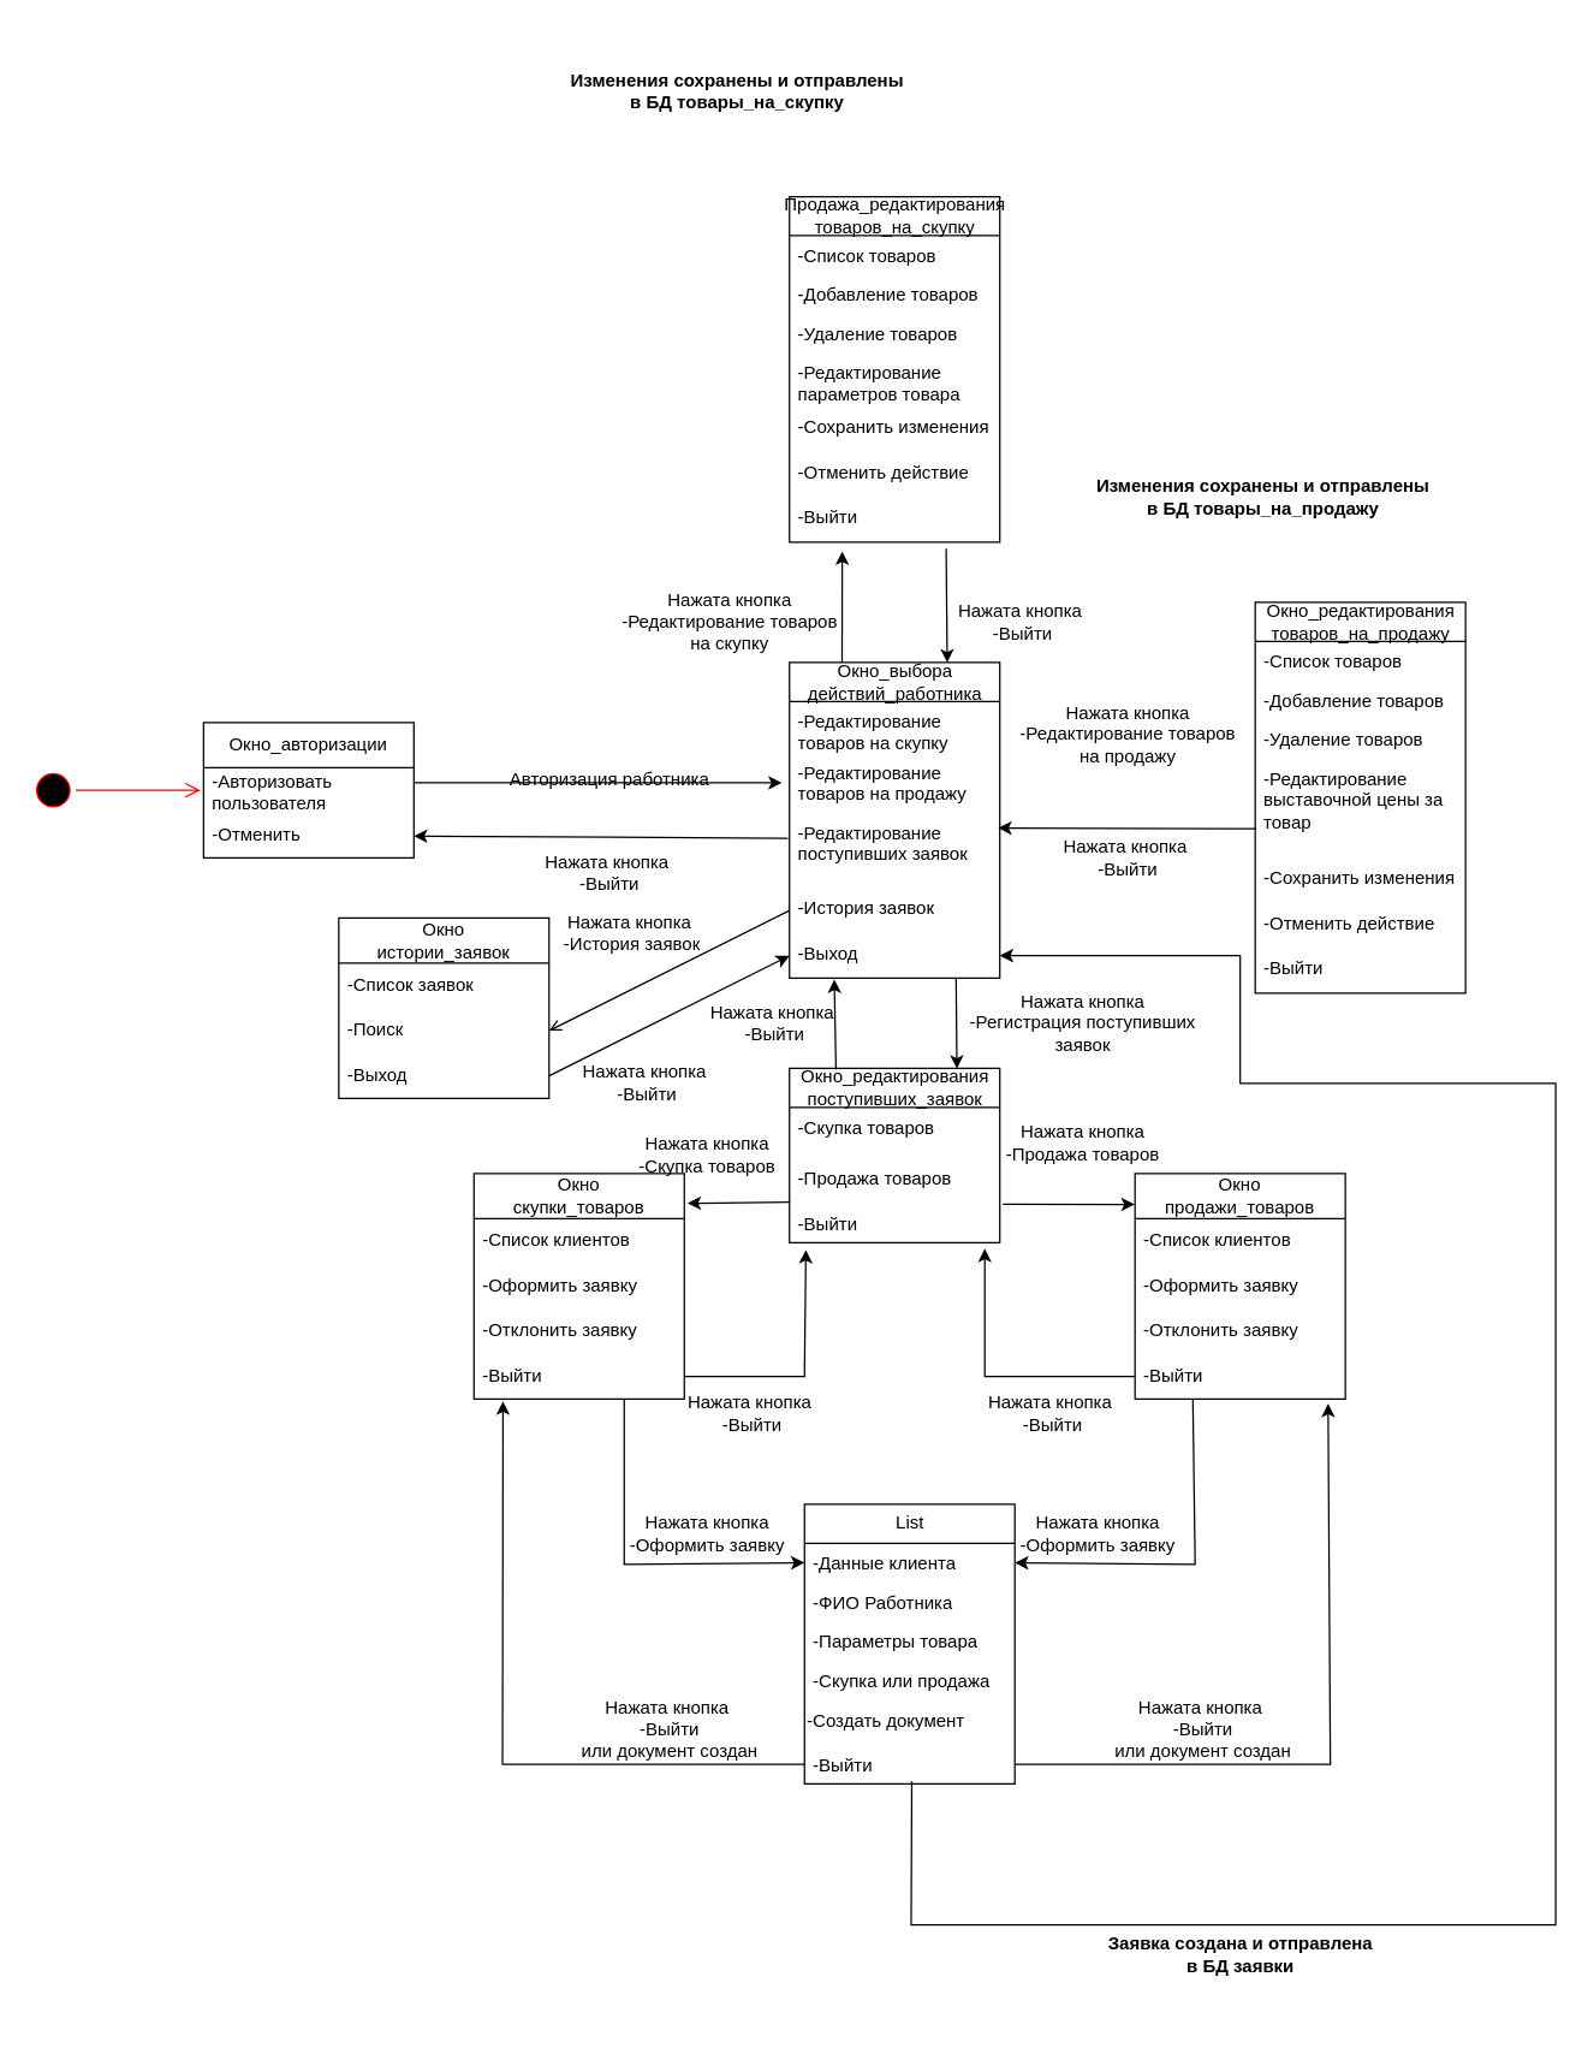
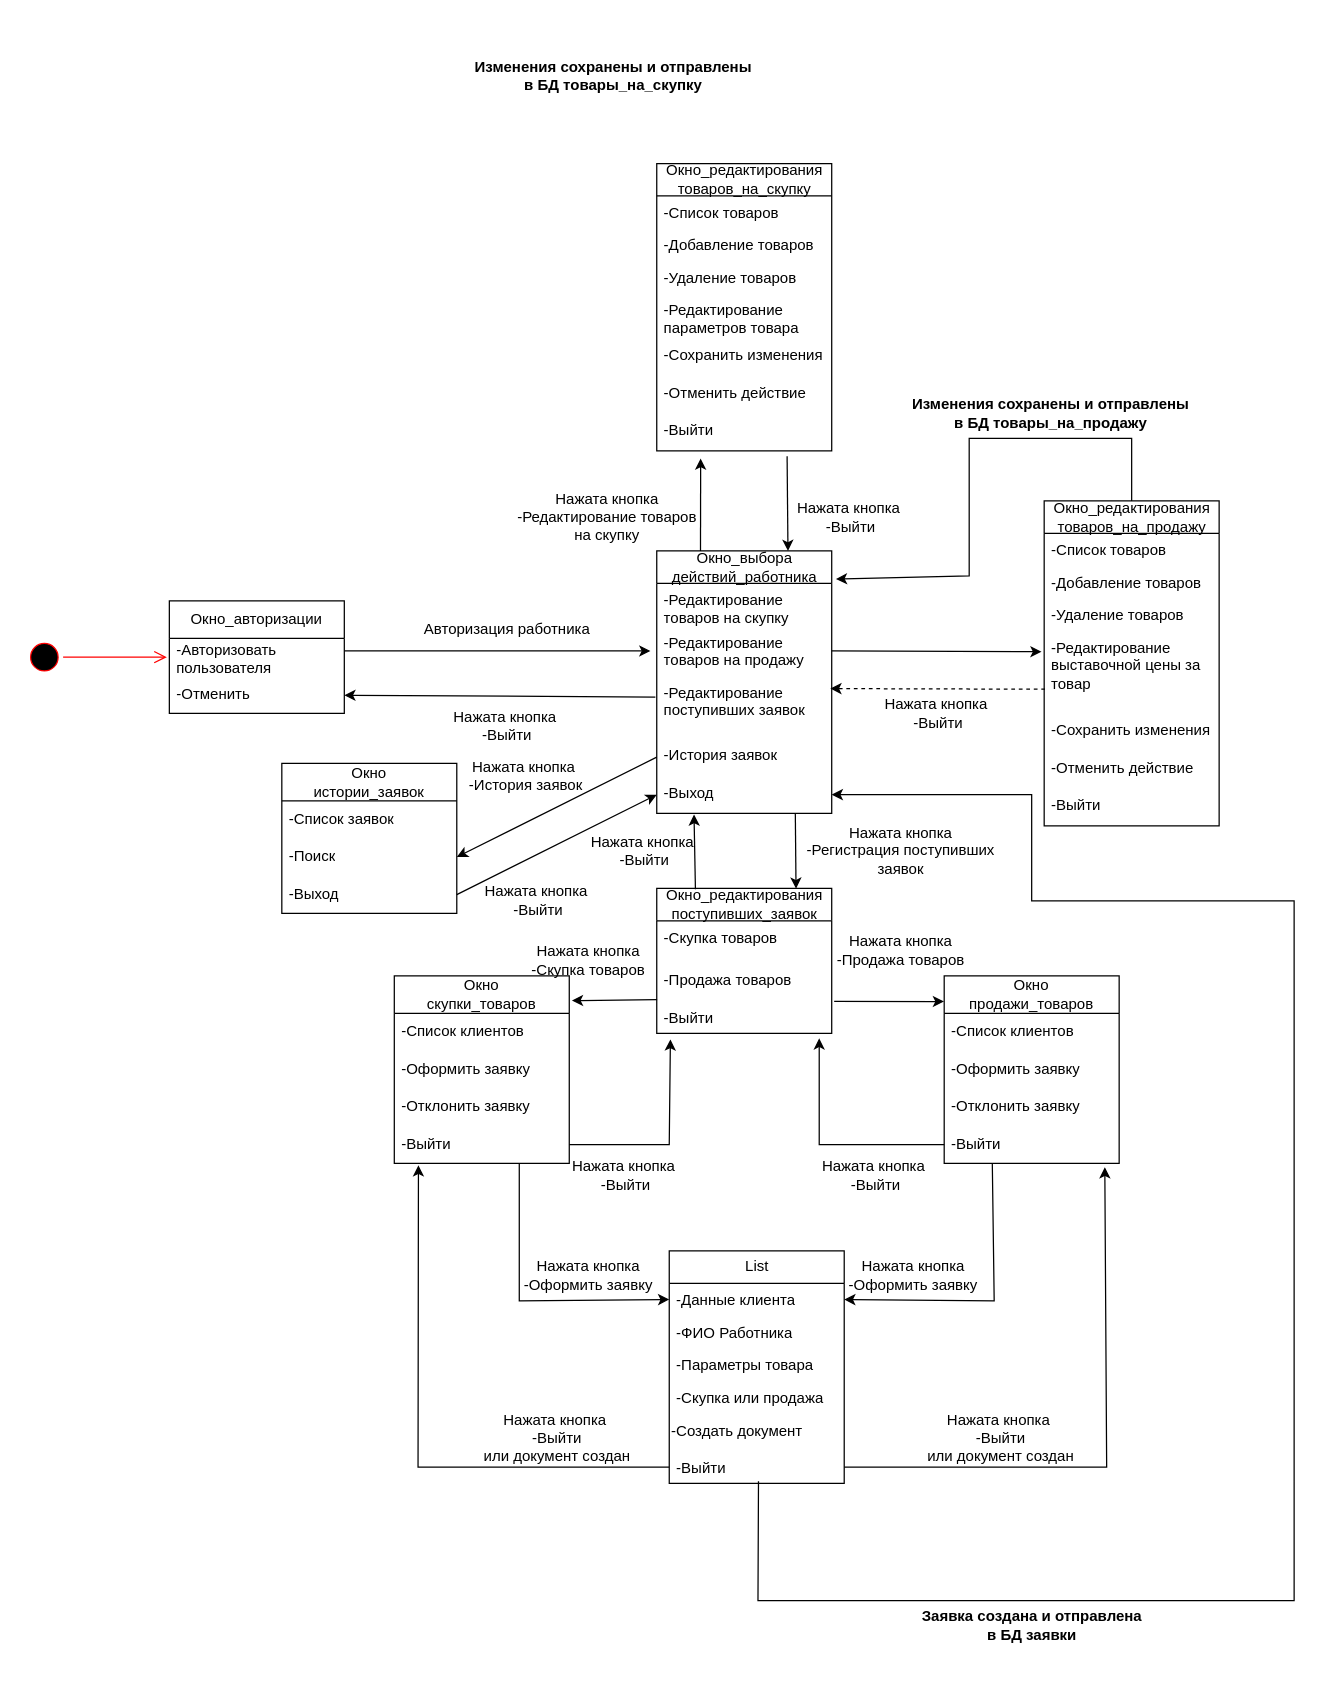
- <mxCell id="17" value="Продажа_редактирования&lt;br&gt;товаров_на_скупку" style="swimlane;fontStyle=0;childLayout=stackLayout;horizontal=1;startSize=26;fillColor=none;horizontalStack=0;resizeParent=1;resizeParentMax=0;resizeLast=0;collapsible=1;marginBottom=0;html=1;" parent="1" vertex="1"><mxGeometry x="525" y="130" width="140" height="230" as="geometry" /></mxCell>
+ <mxCell id="17" value="Окно_редактирования&lt;br&gt;товаров_на_скупку" style="swimlane;fontStyle=0;childLayout=stackLayout;horizontal=1;startSize=26;fillColor=none;horizontalStack=0;resizeParent=1;resizeParentMax=0;resizeLast=0;collapsible=1;marginBottom=0;html=1;" parent="1" vertex="1"><mxGeometry x="525" y="130" width="140" height="230" as="geometry" /></mxCell>
+ <mxCell id="89" value="" style="endArrow=classic;html=1;rounded=0;exitX=0.5;exitY=0;exitDx=0;exitDy=0;entryX=1.024;entryY=0.107;entryDx=0;entryDy=0;entryPerimeter=0;" edge="1" parent="1" source="28" target="10"><mxGeometry width="50" height="50" relative="1" as="geometry"><mxPoint x="325" y="620" as="sourcePoint" /><mxPoint x="375" y="570" as="targetPoint" /><Array as="points"><mxPoint x="905" y="350" /><mxPoint x="775" y="350" /><mxPoint x="775" y="460" /></Array></mxGeometry></mxCell>
- <mxCell id="39" value="Нажата кнопка&lt;br&gt;-Редактирование товаров&lt;br&gt;на продажу" style="text;html=1;align=center;verticalAlign=middle;resizable=0;points=[];autosize=1;strokeColor=none;fillColor=none;" parent="1" vertex="1"><mxGeometry x="665" y="458" width="170" height="60" as="geometry" /></mxCell>
- <mxCell id="8" value="Авторизация работника" style="text;html=1;align=center;verticalAlign=middle;resizable=0;points=[];autosize=1;strokeColor=none;fillColor=none;" parent="1" vertex="1"><mxGeometry x="325" y="503" width="160" height="30" as="geometry" /></mxCell>
+ <mxCell id="8" value="Авторизация работника" style="text;html=1;align=center;verticalAlign=middle;resizable=0;points=[];autosize=1;strokeColor=none;fillColor=none;" parent="1" vertex="1"><mxGeometry x="325" y="488" width="160" height="30" as="geometry" /></mxCell>
+ <mxCell id="38" value="" style="endArrow=classic;html=1;rounded=0;exitX=1;exitY=0.5;exitDx=0;exitDy=0;entryX=-0.015;entryY=0.252;entryDx=0;entryDy=0;entryPerimeter=0;" parent="1" source="12" target="32" edge="1"><mxGeometry width="50" height="50" relative="1" as="geometry"><mxPoint x="625" y="470" as="sourcePoint" /><mxPoint x="675" y="420" as="targetPoint" /></mxGeometry></mxCell>
- <mxCell id="36" value="" style="endArrow=classic;html=1;rounded=0;exitX=0.005;exitY=0.707;exitDx=0;exitDy=0;entryX=0.992;entryY=0.203;entryDx=0;entryDy=0;entryPerimeter=0;exitPerimeter=0;" parent="1" source="32" target="13" edge="1"><mxGeometry width="50" height="50" relative="1" as="geometry"><mxPoint x="625" y="470" as="sourcePoint" /><mxPoint x="675" y="420" as="targetPoint" /><Array as="points" /></mxGeometry></mxCell>
+ <mxCell id="36" value="" style="endArrow=classic;html=1;rounded=0;exitX=0.005;exitY=0.707;exitDx=0;exitDy=0;entryX=0.992;entryY=0.203;entryDx=0;entryDy=0;entryPerimeter=0;exitPerimeter=0;dashed=1;" parent="1" source="32" target="13" edge="1"><mxGeometry width="50" height="50" relative="1" as="geometry"><mxPoint x="625" y="470" as="sourcePoint" /><mxPoint x="675" y="420" as="targetPoint" /><Array as="points" /></mxGeometry></mxCell>
- <mxCell id="87" value="" style="endArrow=open;html=1;rounded=0;entryX=1;entryY=0.5;entryDx=0;entryDy=0;exitX=0;exitY=0.5;exitDx=0;exitDy=0;" edge="1" parent="1" source="14" target="83"><mxGeometry width="50" height="50" relative="1" as="geometry"><mxPoint x="325" y="710" as="sourcePoint" /><mxPoint x="375" y="660" as="targetPoint" /></mxGeometry></mxCell>
+ <mxCell id="87" value="" style="endArrow=classic;html=1;rounded=0;entryX=1;entryY=0.5;entryDx=0;entryDy=0;exitX=0;exitY=0.5;exitDx=0;exitDy=0;" edge="1" parent="1" source="14" target="83"><mxGeometry width="50" height="50" relative="1" as="geometry"><mxPoint x="325" y="710" as="sourcePoint" /><mxPoint x="375" y="660" as="targetPoint" /></mxGeometry></mxCell>
